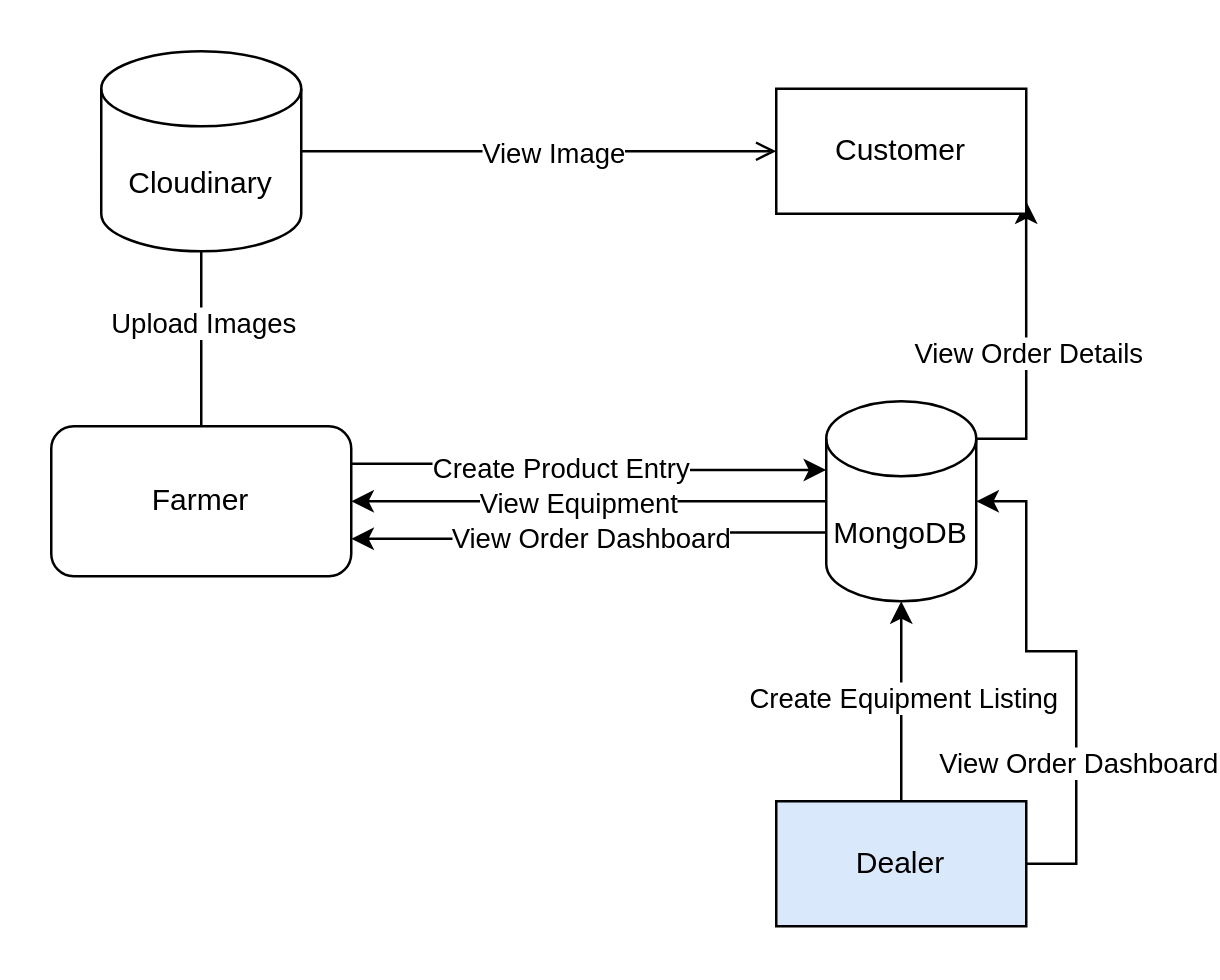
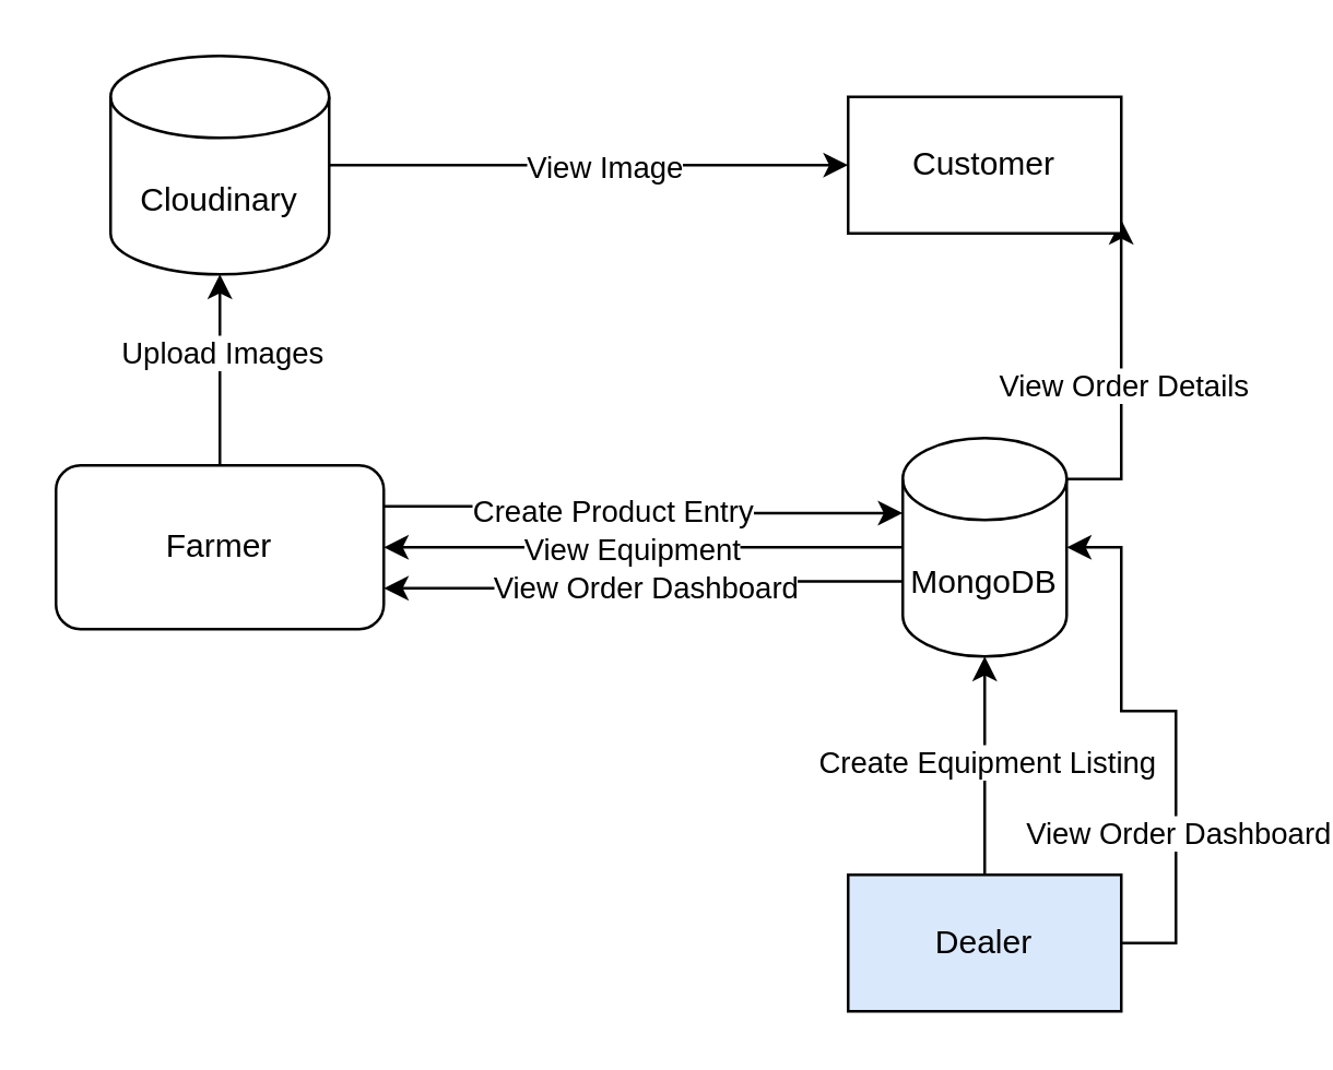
- <mxCell id="10" style="edgeStyle=orthogonalEdgeStyle;rounded=0;orthogonalLoop=1;jettySize=auto;html=1;entryX=0;entryY=0.5;entryDx=0;entryDy=0;endArrow=open;" edge="1" parent="1" source="12" target="22"><mxGeometry relative="1" as="geometry" /></mxCell>
+ <mxCell id="10" style="edgeStyle=orthogonalEdgeStyle;rounded=0;orthogonalLoop=1;jettySize=auto;html=1;entryX=0;entryY=0.5;entryDx=0;entryDy=0;" edge="1" parent="1" source="12" target="22"><mxGeometry relative="1" as="geometry" /></mxCell>
- <mxCell id="13" style="edgeStyle=orthogonalEdgeStyle;rounded=0;orthogonalLoop=1;jettySize=auto;html=1;entryX=0.5;entryY=1;entryDx=0;entryDy=0;entryPerimeter=0;exitX=0.5;exitY=0;exitDx=0;exitDy=0;endArrow=none;" edge="1" parent="1" source="2" target="12"><mxGeometry relative="1" as="geometry" /></mxCell>
+ <mxCell id="13" style="edgeStyle=orthogonalEdgeStyle;rounded=0;orthogonalLoop=1;jettySize=auto;html=1;entryX=0.5;entryY=1;entryDx=0;entryDy=0;entryPerimeter=0;exitX=0.5;exitY=0;exitDx=0;exitDy=0;" edge="1" parent="1" source="2" target="12"><mxGeometry relative="1" as="geometry" /></mxCell>
